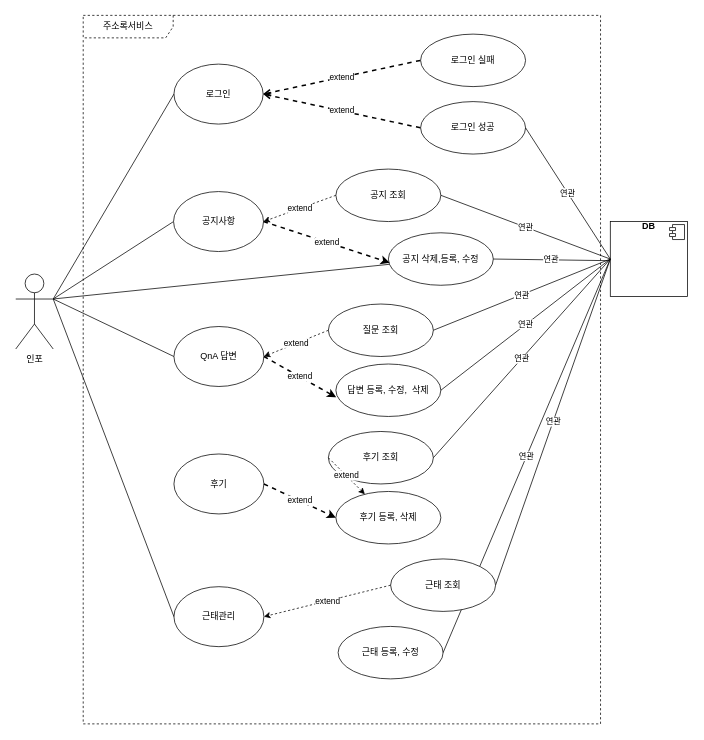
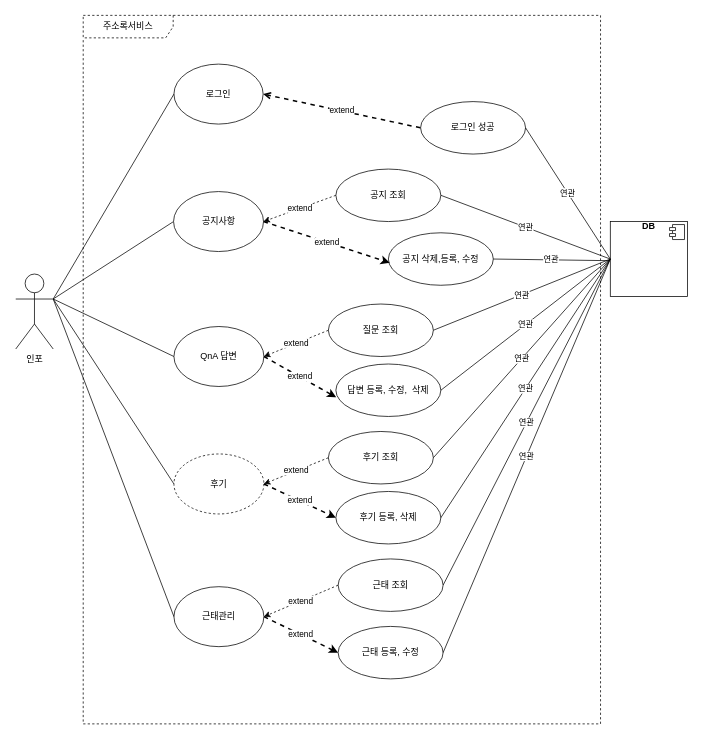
- <mxCell id="5" value="로그인 실패" style="ellipse;whiteSpace=wrap;html=1;" parent="1" vertex="1"><mxGeometry x="560" y="45" width="140" height="70" as="geometry" /></mxCell>
- <mxCell id="11" value="extend" style="endArrow=none;html=1;rounded=0;dashed=1;entryX=0;entryY=0.5;entryDx=0;entryDy=0;startArrow=open;startFill=0;exitX=1;exitY=0.5;exitDx=0;exitDy=0;strokeWidth=2;" parent="1" source="4" target="5" edge="1"><mxGeometry width="50" height="50" relative="1" as="geometry"><mxPoint x="420" y="85" as="sourcePoint" /><mxPoint x="460" y="185" as="targetPoint" /></mxGeometry></mxCell>
- <mxCell id="43" value="" style="endArrow=none;html=1;rounded=0;exitX=1;exitY=0.333;exitDx=0;exitDy=0;exitPerimeter=0;" parent="1" source="3" target="26" edge="1"><mxGeometry width="50" height="50" relative="1" as="geometry"><mxPoint x="70" y="135" as="sourcePoint" /><mxPoint x="166" y="375" as="targetPoint" /></mxGeometry></mxCell>
+ <mxCell id="43" value="" style="endArrow=none;html=1;rounded=0;entryX=0;entryY=0.5;entryDx=0;entryDy=0;exitX=1;exitY=0.333;exitDx=0;exitDy=0;exitPerimeter=0;" parent="1" source="3" target="17" edge="1"><mxGeometry width="50" height="50" relative="1" as="geometry"><mxPoint x="70" y="135" as="sourcePoint" /><mxPoint x="166" y="375" as="targetPoint" /></mxGeometry></mxCell>
+ <mxCell id="38" value="연관" style="endArrow=none;html=1;rounded=0;exitX=1;exitY=0.5;exitDx=0;exitDy=0;entryX=0;entryY=0.5;entryDx=0;entryDy=0;" parent="1" source="24" target="8" edge="1"><mxGeometry width="50" height="50" relative="1" as="geometry"><mxPoint x="561" y="867" as="sourcePoint" /><mxPoint x="863" y="395" as="targetPoint" /></mxGeometry></mxCell>
- <mxCell id="28" value="extend" style="endArrow=classic;html=1;rounded=0;exitX=0;exitY=0.5;exitDx=0;exitDy=0;dashed=1;" parent="1" target="24" edge="1" source="23"><mxGeometry width="50" height="50" relative="1" as="geometry"><mxPoint x="447" y="635" as="sourcePoint" /><mxPoint x="342" y="710" as="targetPoint" /></mxGeometry></mxCell>
+ <mxCell id="28" value="extend" style="endArrow=classic;html=1;rounded=0;entryX=1;entryY=0.5;entryDx=0;entryDy=0;exitX=0;exitY=0.5;exitDx=0;exitDy=0;dashed=1;" parent="1" target="17" edge="1" source="23"><mxGeometry width="50" height="50" relative="1" as="geometry"><mxPoint x="447" y="635" as="sourcePoint" /><mxPoint x="342" y="710" as="targetPoint" /></mxGeometry></mxCell>
- <mxCell id="17" value="후기" style="ellipse;whiteSpace=wrap;html=1;" parent="1" vertex="1"><mxGeometry x="231" y="605" width="120" height="80" as="geometry" /></mxCell>
+ <mxCell id="17" value="후기" style="ellipse;whiteSpace=wrap;html=1;dashed=1;" parent="1" vertex="1"><mxGeometry x="231" y="605" width="120" height="80" as="geometry" /></mxCell>
- <mxCell id="19" value="근태 조회" style="ellipse;whiteSpace=wrap;html=1;" parent="1" vertex="1"><mxGeometry x="520" y="745" width="140" height="70" as="geometry" /></mxCell>
+ <mxCell id="19" value="근태 조회" style="ellipse;whiteSpace=wrap;html=1;" parent="1" vertex="1"><mxGeometry x="450" y="745" width="140" height="70" as="geometry" /></mxCell>
+ <mxCell id="14" value="extend" style="endArrow=classic;html=1;rounded=0;dashed=1;entryX=0;entryY=0.5;entryDx=0;entryDy=0;startArrow=none;startFill=0;exitX=1;exitY=0.5;exitDx=0;exitDy=0;strokeWidth=2;endFill=1;" parent="1" source="18" target="12" edge="1"><mxGeometry width="50" height="50" relative="1" as="geometry"><mxPoint x="377" y="897" as="sourcePoint" /><mxPoint x="457" y="862" as="targetPoint" /></mxGeometry></mxCell>
